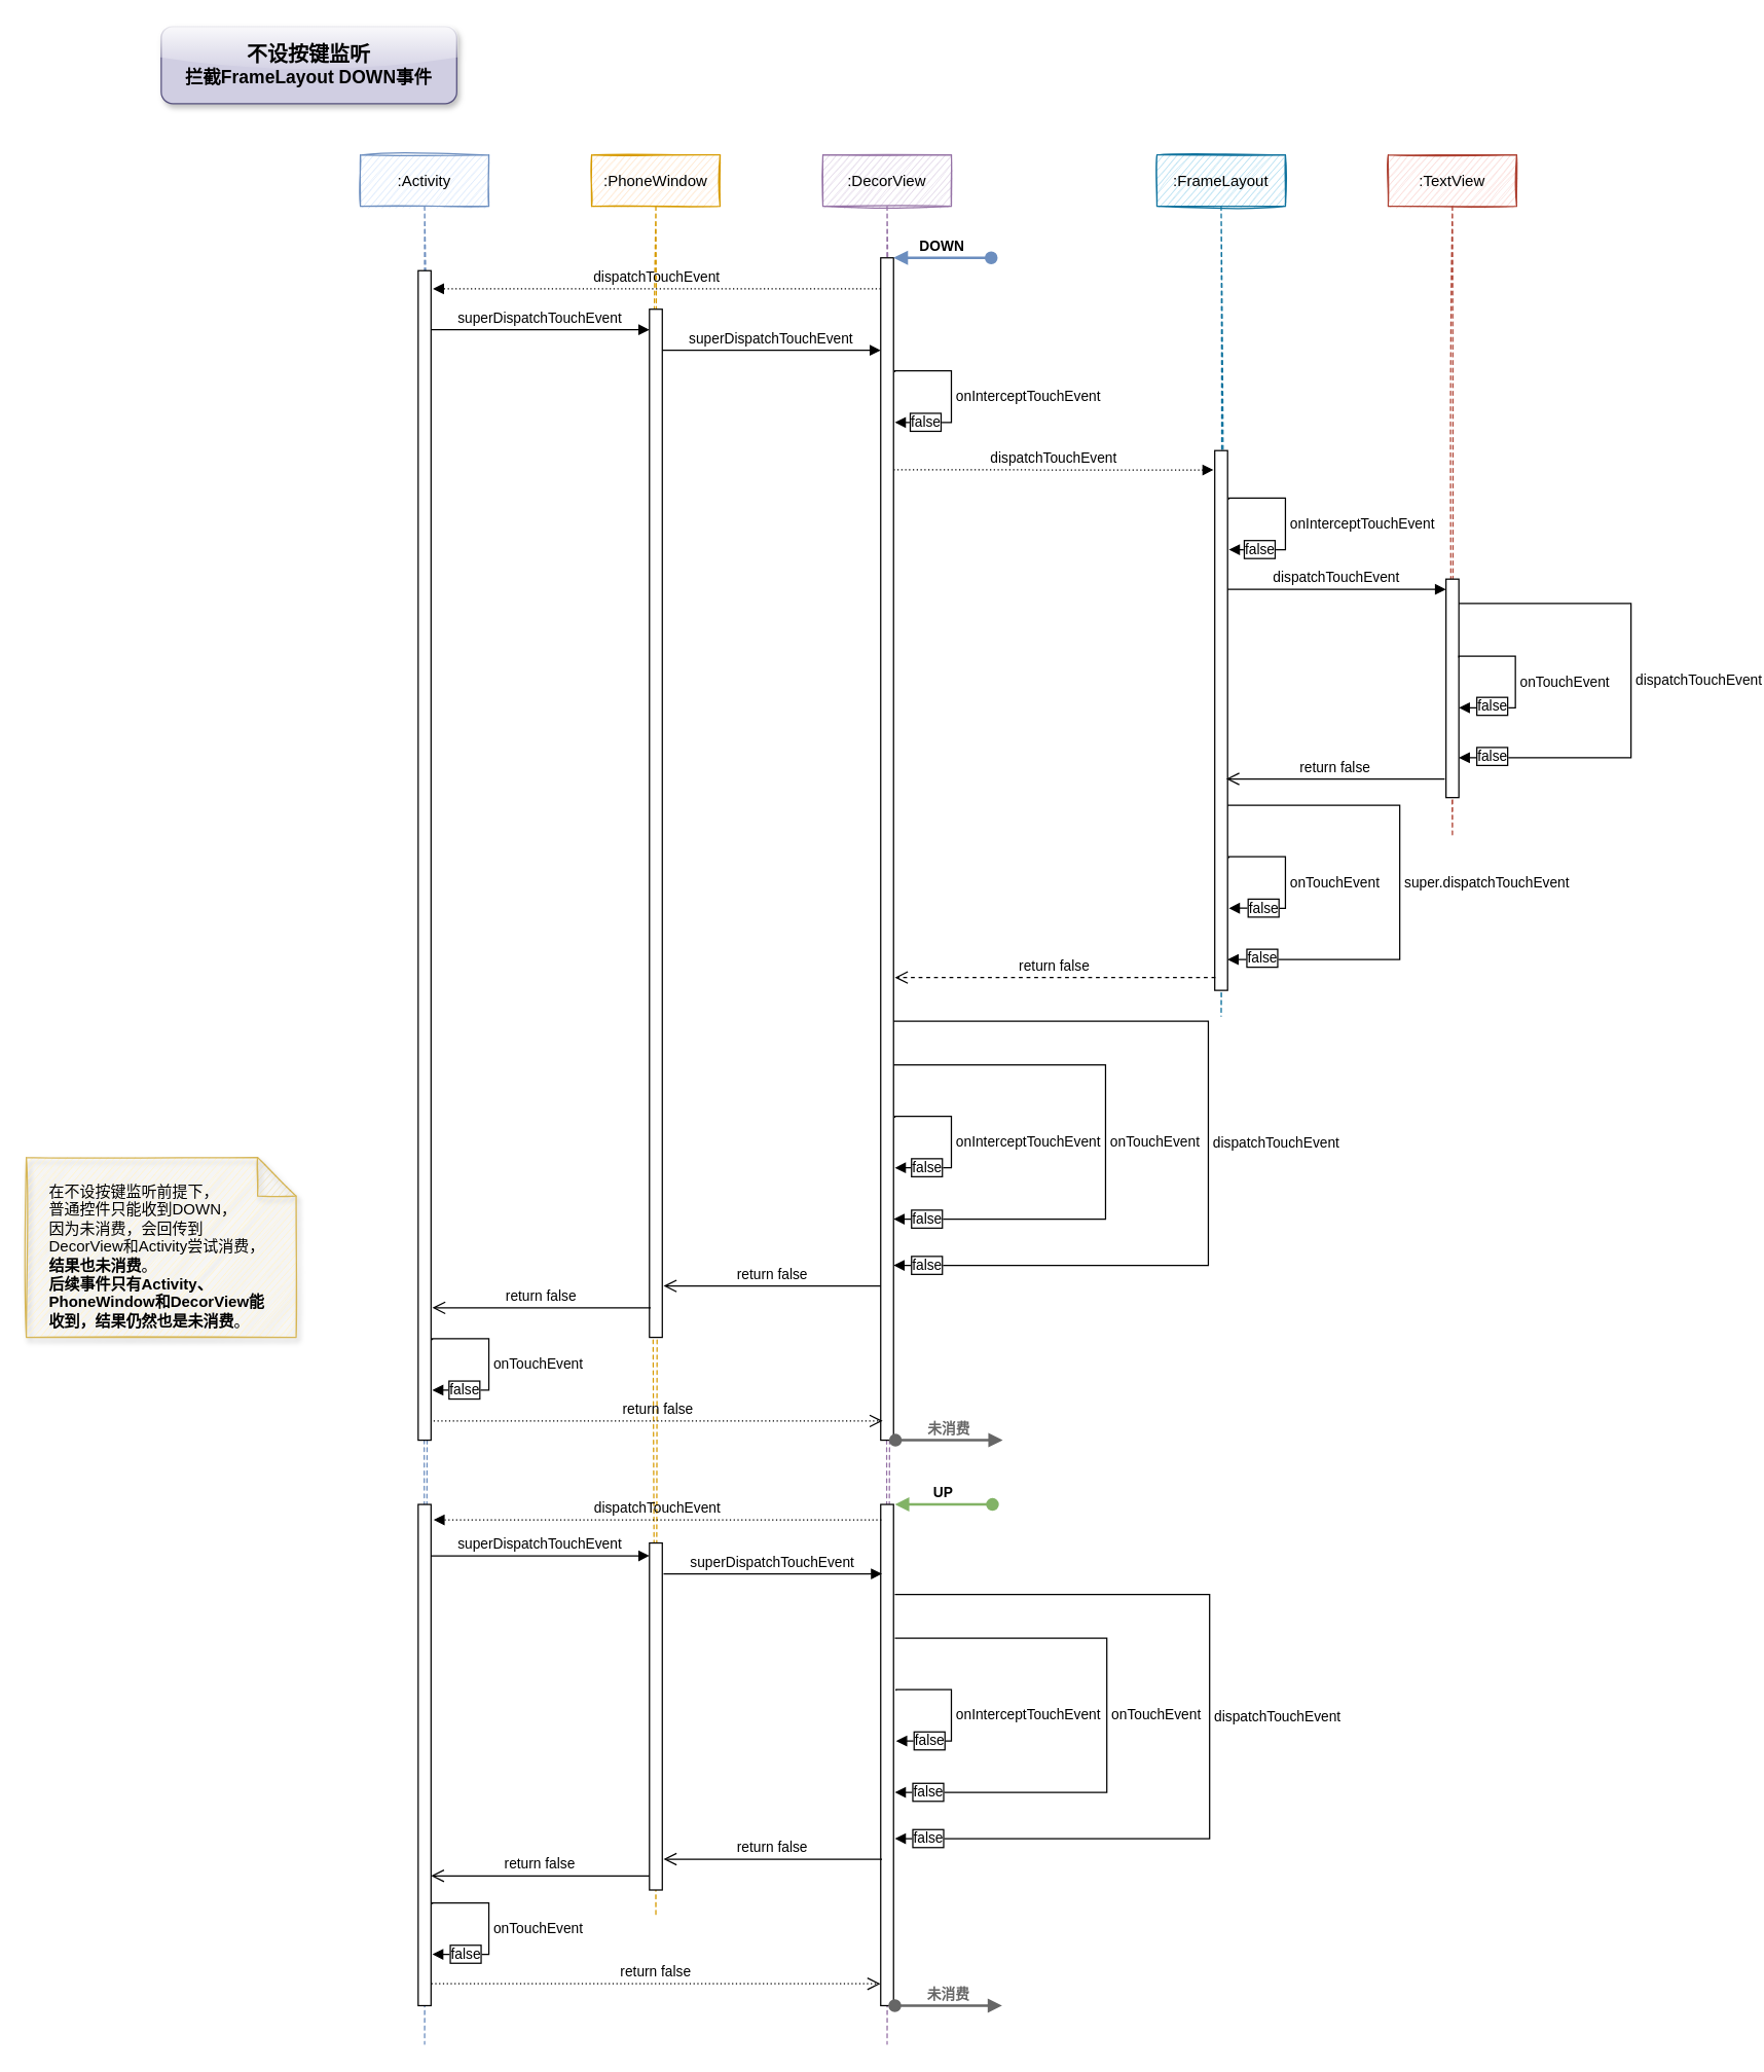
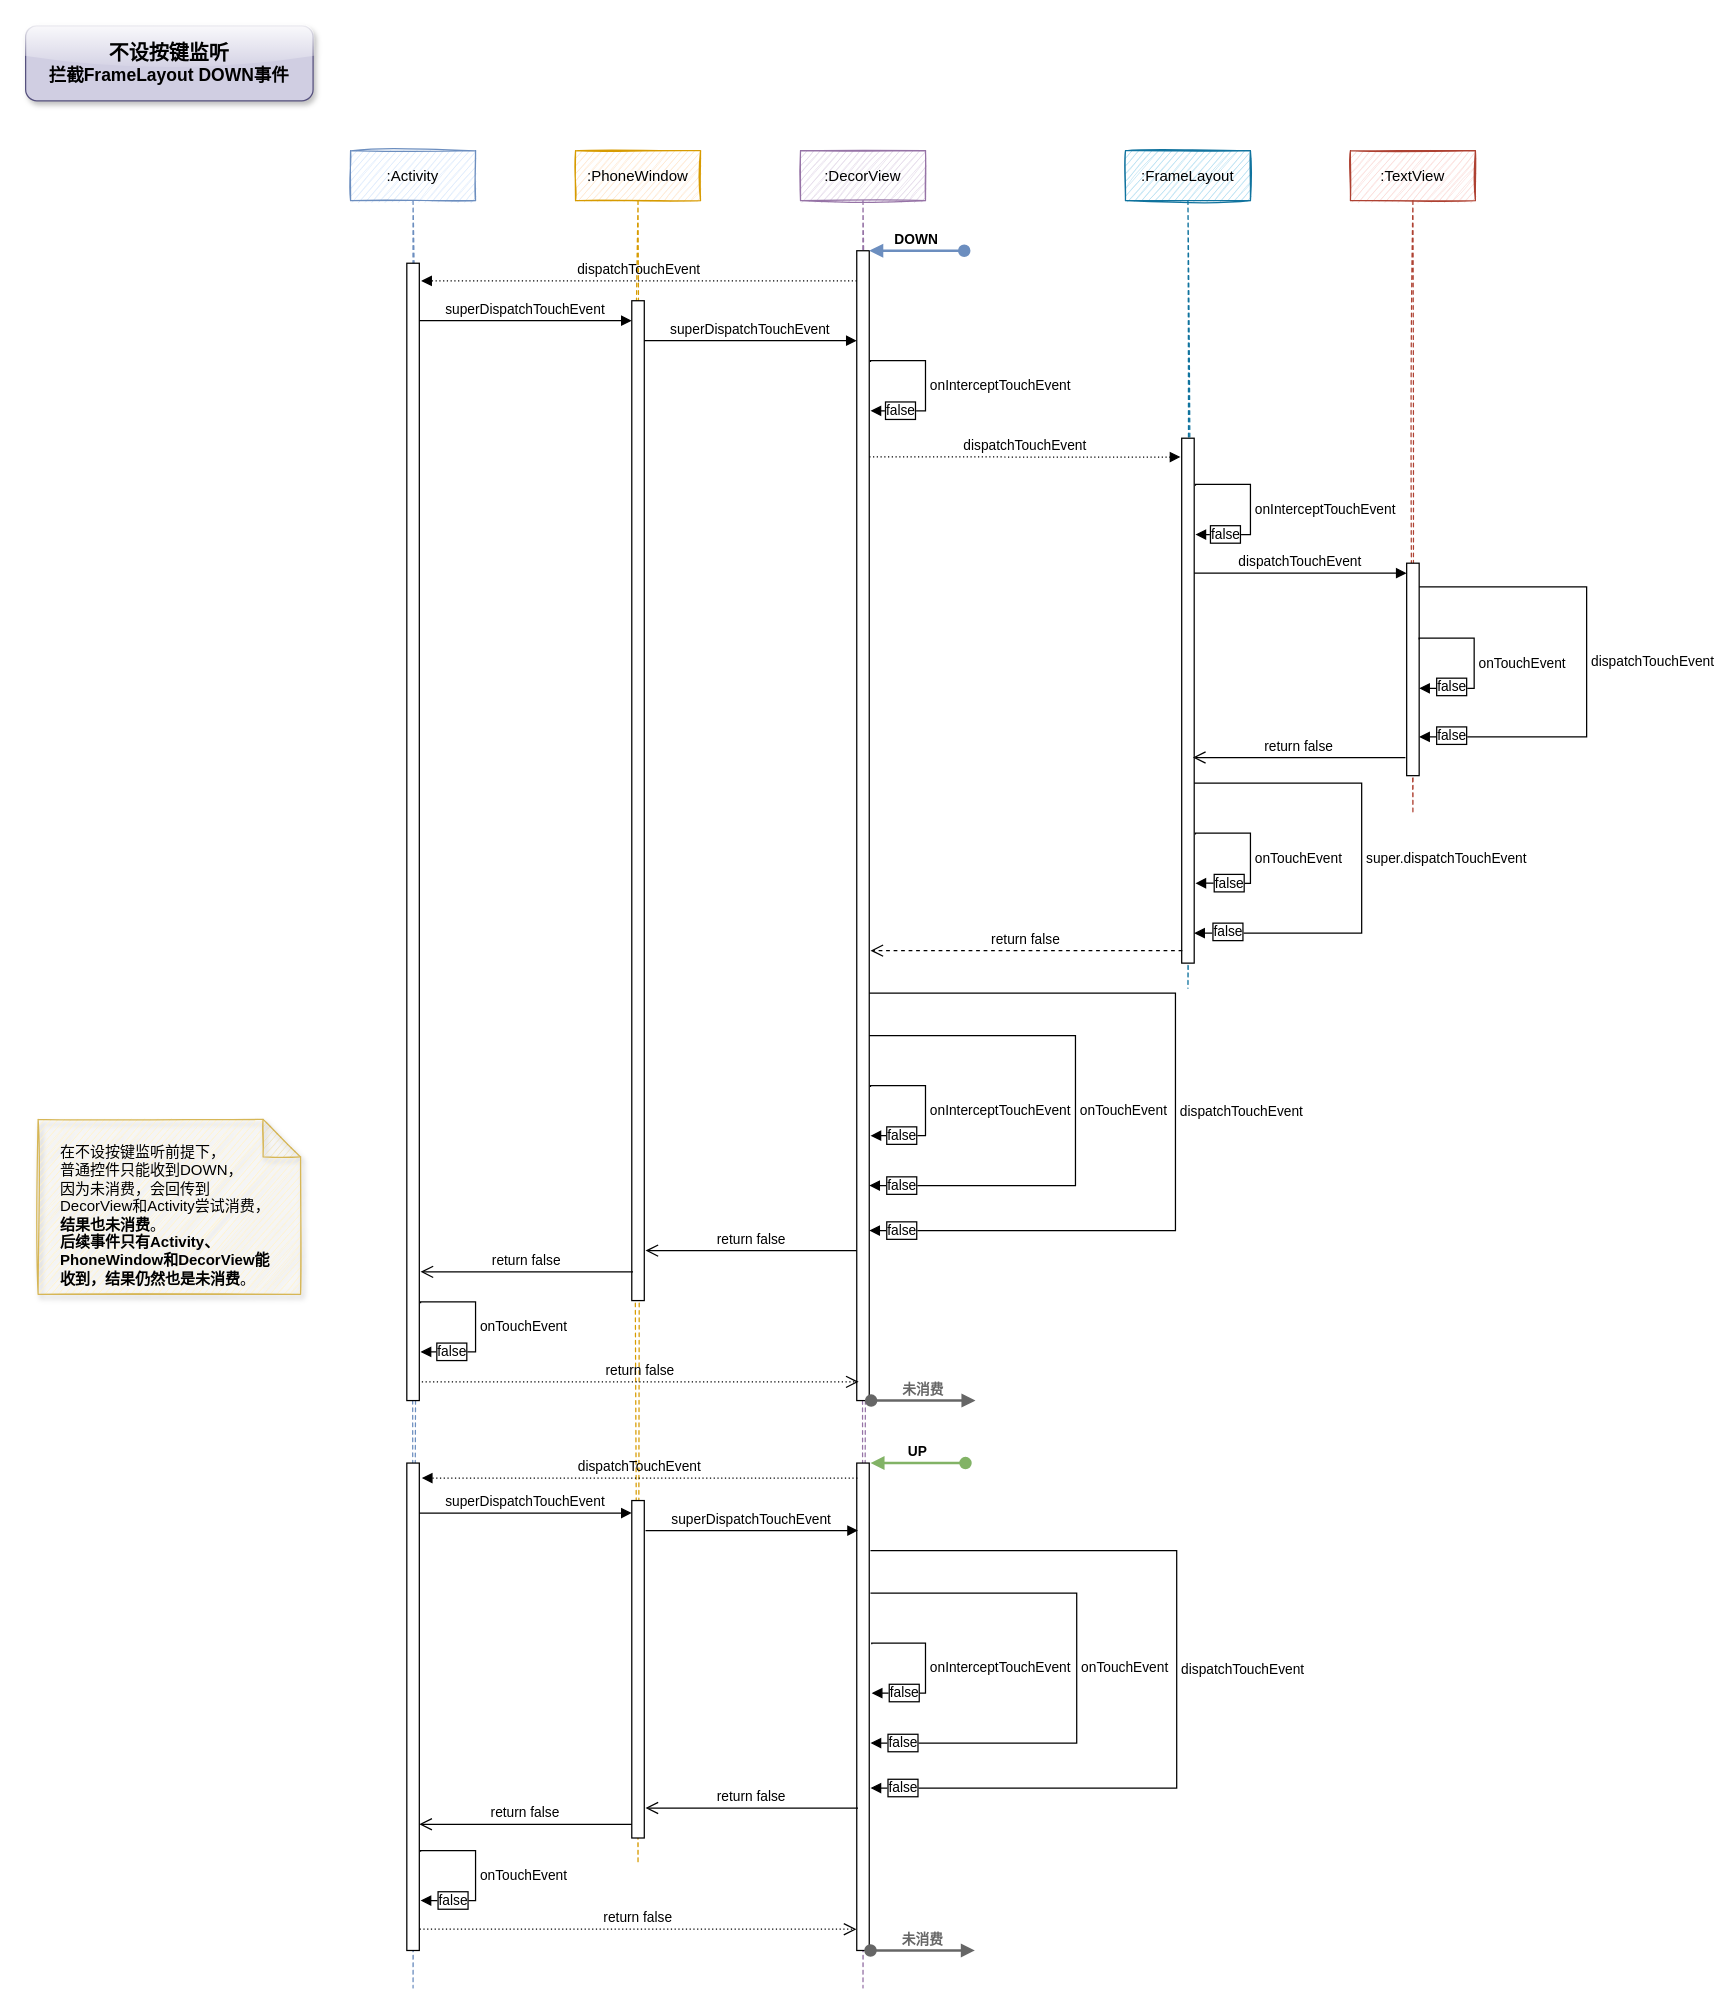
- <mxCell id="63" value="&lt;font&gt;&lt;b&gt;&lt;font style=&quot;font-size: 16px&quot;&gt;不设按键监听&lt;/font&gt;&lt;/b&gt;&lt;br&gt;&lt;b style=&quot;font-size: 14px&quot;&gt;拦截&lt;/b&gt;&lt;b style=&quot;font-size: 14px&quot;&gt;FrameLayout&amp;nbsp;&lt;/b&gt;&lt;b style=&quot;font-size: 14px&quot;&gt;DOWN事件&lt;/b&gt;&lt;/font&gt;" style="rounded=1;whiteSpace=wrap;html=1;shadow=1;sketch=0;glass=1;fillColor=#d0cee2;strokeColor=#56517e;" vertex="1" parent="1"><mxGeometry x="125" y="20" width="230" height="60" as="geometry" /></mxCell>
+ <mxCell id="63" value="&lt;font&gt;&lt;b&gt;&lt;font style=&quot;font-size: 16px&quot;&gt;不设按键监听&lt;/font&gt;&lt;/b&gt;&lt;br&gt;&lt;b style=&quot;font-size: 14px&quot;&gt;拦截&lt;/b&gt;&lt;b style=&quot;font-size: 14px&quot;&gt;FrameLayout&amp;nbsp;&lt;/b&gt;&lt;b style=&quot;font-size: 14px&quot;&gt;DOWN事件&lt;/b&gt;&lt;/font&gt;" style="rounded=1;whiteSpace=wrap;html=1;shadow=1;sketch=0;glass=1;fillColor=#d0cee2;strokeColor=#56517e;" vertex="1" parent="1"><mxGeometry x="20" y="20" width="230" height="60" as="geometry" /></mxCell>
- <mxCell id="64" value="在不设按键监听前提下，&lt;br&gt;普通控件只能收到DOWN，&lt;br&gt;因为未消费，会回传到DecorView和Activity尝试消费，&lt;b&gt;结果也未消费&lt;/b&gt;。&lt;br&gt;&lt;b&gt;后续事件只有Activity、PhoneWindow和DecorView能收到，结果仍然也是未消费&lt;/b&gt;。" style="shape=note;whiteSpace=wrap;html=1;backgroundOutline=1;darkOpacity=0.05;sketch=1;shadow=1;fillColor=#fff2cc;strokeColor=#d6b656;align=left;spacing=18;spacingTop=13;" vertex="1" parent="1"><mxGeometry x="20" y="900" width="210" height="140" as="geometry" /></mxCell>
+ <mxCell id="64" value="在不设按键监听前提下，&lt;br&gt;普通控件只能收到DOWN，&lt;br&gt;因为未消费，会回传到DecorView和Activity尝试消费，&lt;b&gt;结果也未消费&lt;/b&gt;。&lt;br&gt;&lt;b&gt;后续事件只有Activity、PhoneWindow和DecorView能收到，结果仍然也是未消费&lt;/b&gt;。" style="shape=note;whiteSpace=wrap;html=1;backgroundOutline=1;darkOpacity=0.05;sketch=1;shadow=1;fillColor=#fff2cc;strokeColor=#d6b656;align=left;spacing=18;spacingTop=13;" vertex="1" parent="1"><mxGeometry x="30" y="895" width="210" height="140" as="geometry" /></mxCell>
